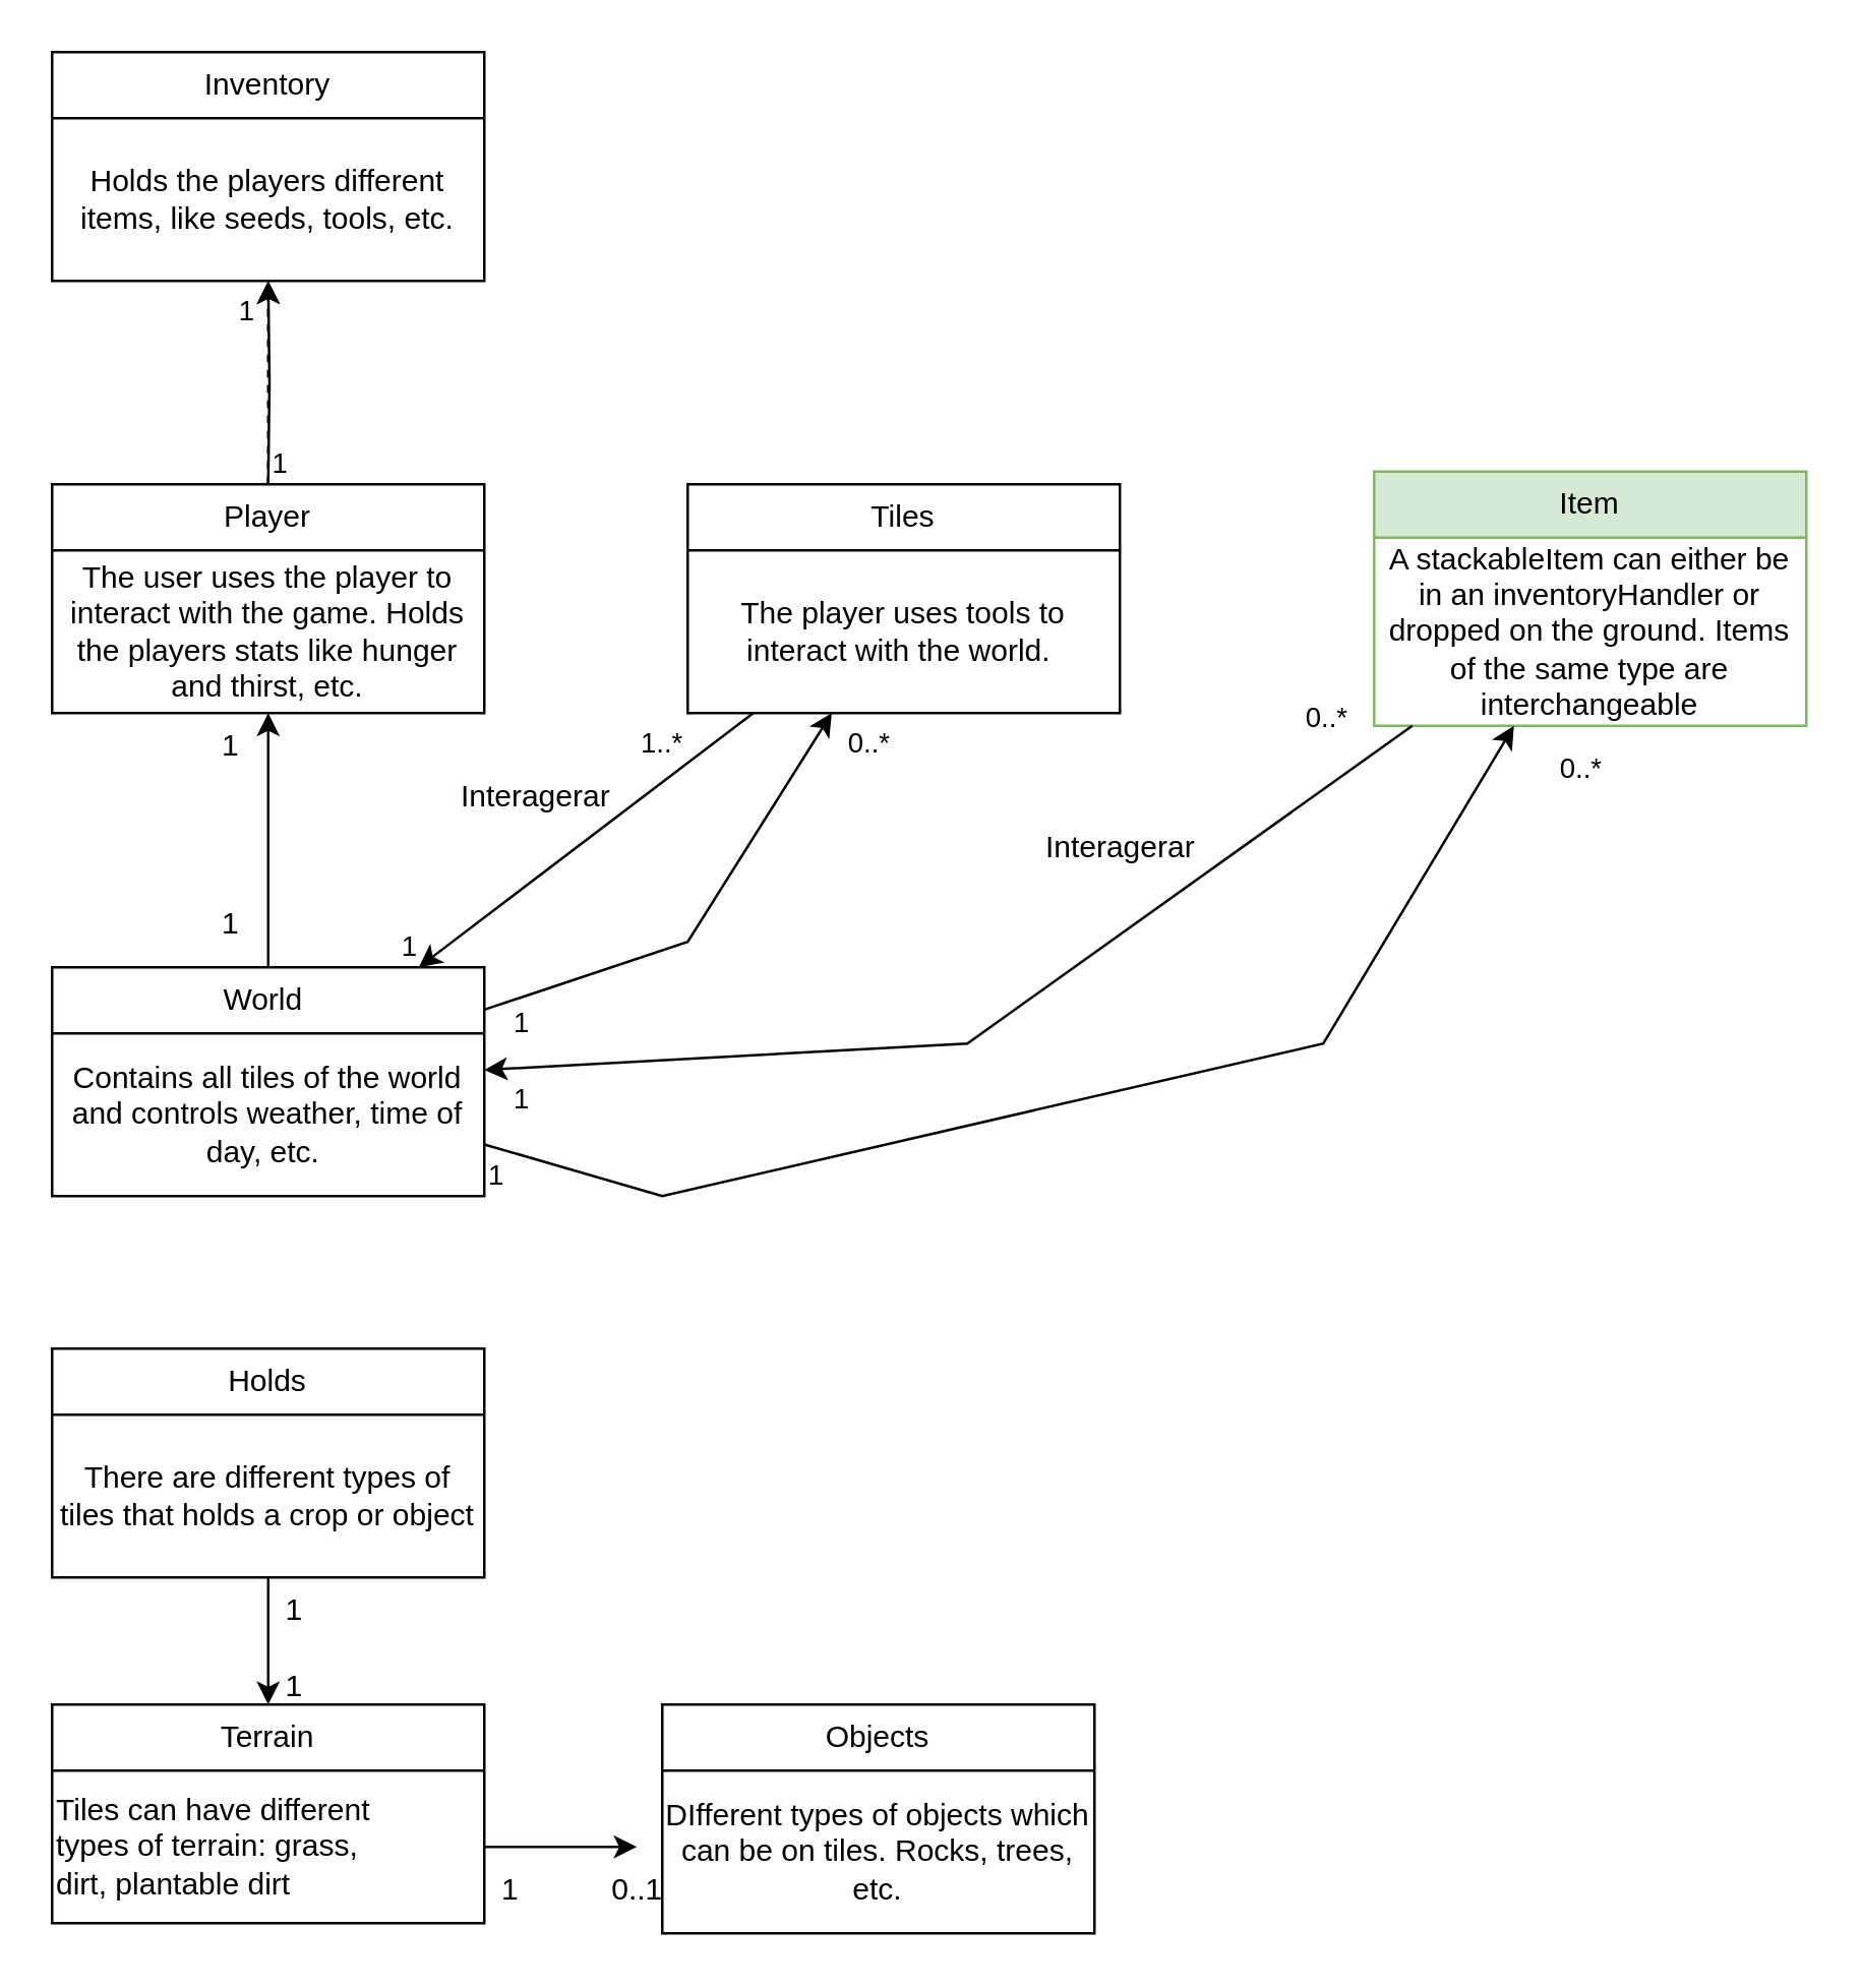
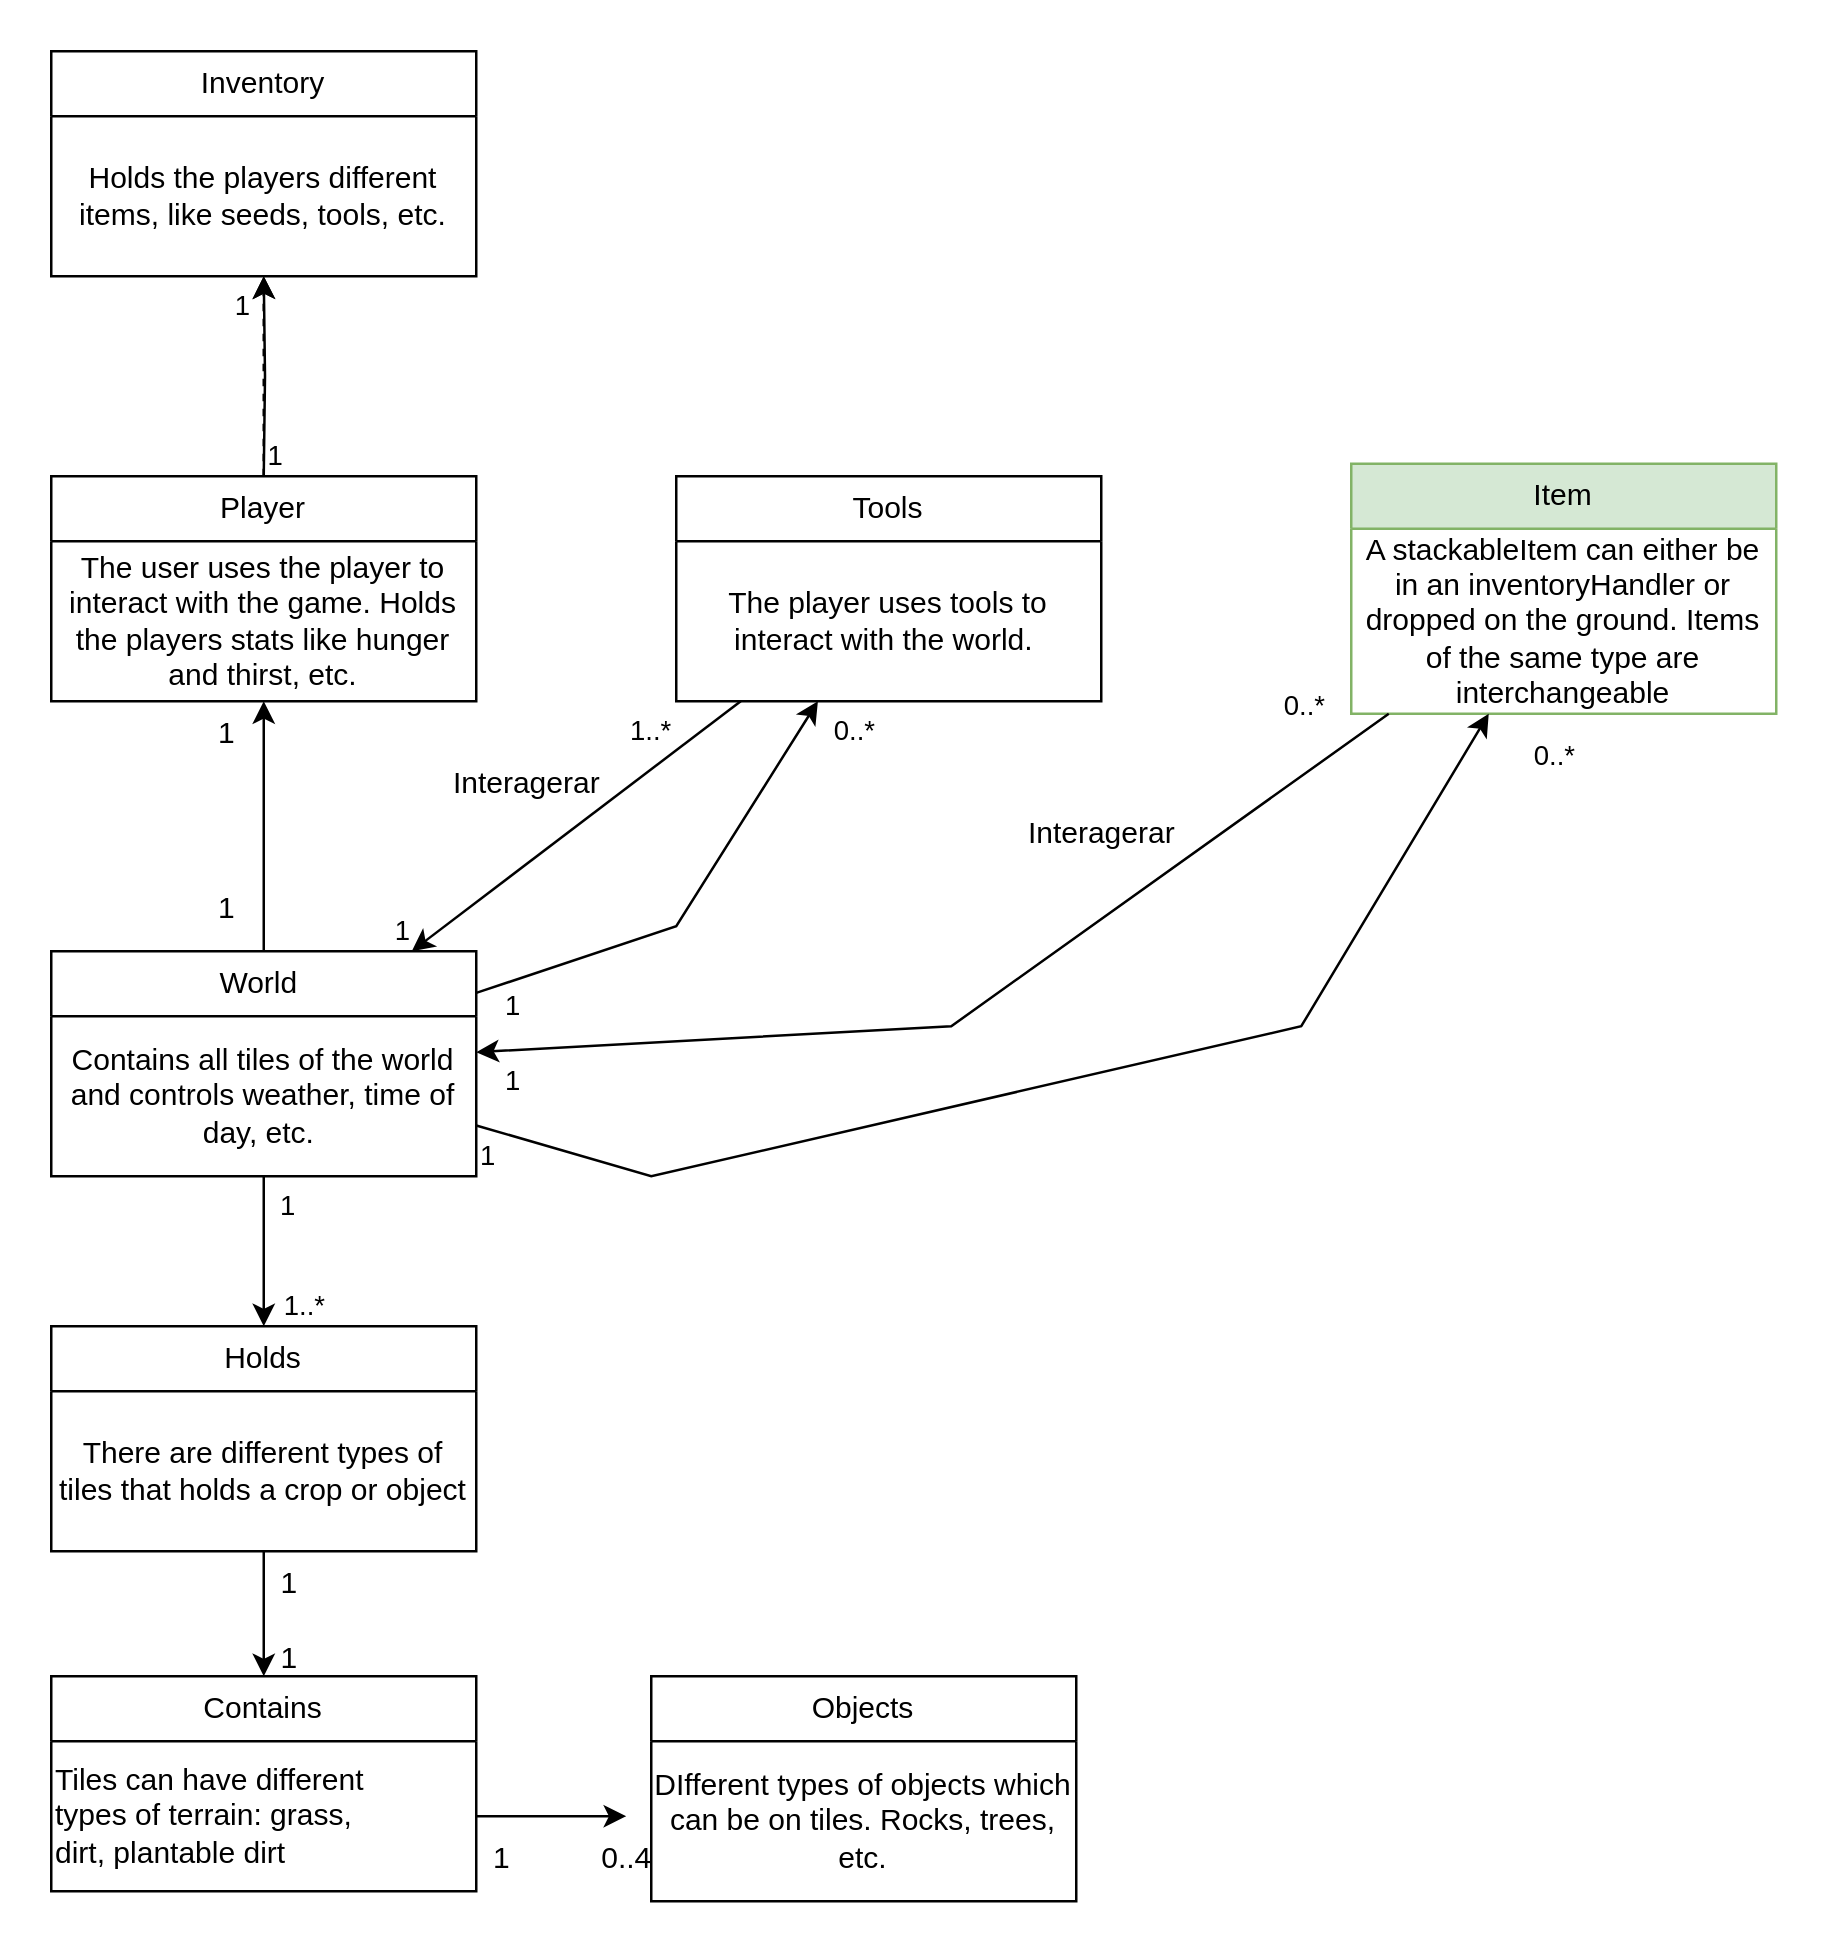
- <mxCell id="11" value="Tiles" style="swimlane;fontStyle=0;childLayout=stackLayout;horizontal=1;startSize=26;fillColor=none;horizontalStack=0;resizeParent=1;resizeParentMax=0;resizeLast=0;collapsible=1;marginBottom=0;whiteSpace=wrap;html=1;" parent="1" vertex="1"><mxGeometry x="270" y="190" width="170" height="90" as="geometry" /></mxCell>
+ <mxCell id="11" value="Tools" style="swimlane;fontStyle=0;childLayout=stackLayout;horizontal=1;startSize=26;fillColor=none;horizontalStack=0;resizeParent=1;resizeParentMax=0;resizeLast=0;collapsible=1;marginBottom=0;whiteSpace=wrap;html=1;" parent="1" vertex="1"><mxGeometry x="270" y="190" width="170" height="90" as="geometry" /></mxCell>
+ <mxCell id="15" value="" style="endArrow=classic;html=1;rounded=0;" parent="1" source="7" target="9" edge="1"><mxGeometry relative="1" as="geometry"><mxPoint x="40" y="500" as="sourcePoint" /><mxPoint x="200" y="500" as="targetPoint" /></mxGeometry></mxCell>
+ <mxCell id="16" value="1" style="edgeLabel;resizable=0;html=1;;align=left;verticalAlign=bottom;" parent="15" connectable="0" vertex="1"><mxGeometry x="-1" relative="1" as="geometry"><mxPoint x="5" y="20" as="offset" /></mxGeometry></mxCell>
+ <mxCell id="17" value="1..*" style="edgeLabel;resizable=0;html=1;;align=right;verticalAlign=bottom;" parent="15" connectable="0" vertex="1"><mxGeometry x="1" relative="1" as="geometry"><mxPoint x="25" as="offset" /></mxGeometry></mxCell>
- <mxCell id="24" value="Terrain" style="swimlane;fontStyle=0;childLayout=stackLayout;horizontal=1;startSize=26;fillColor=none;horizontalStack=0;resizeParent=1;resizeParentMax=0;resizeLast=0;collapsible=1;marginBottom=0;whiteSpace=wrap;html=1;" vertex="1" parent="1"><mxGeometry x="20" y="670" width="170" height="86" as="geometry" /></mxCell>
+ <mxCell id="24" value="Contains" style="swimlane;fontStyle=0;childLayout=stackLayout;horizontal=1;startSize=26;fillColor=none;horizontalStack=0;resizeParent=1;resizeParentMax=0;resizeLast=0;collapsible=1;marginBottom=0;whiteSpace=wrap;html=1;" vertex="1" parent="1"><mxGeometry x="20" y="670" width="170" height="86" as="geometry" /></mxCell>
- <mxCell id="32" value="0..1" style="text;html=1;align=center;verticalAlign=middle;resizable=0;points=[];autosize=1;strokeColor=none;fillColor=none;" vertex="1" parent="1"><mxGeometry x="230" y="728" width="40" height="30" as="geometry" /></mxCell>
+ <mxCell id="32" value="0..4" style="text;html=1;align=center;verticalAlign=middle;resizable=0;points=[];autosize=1;strokeColor=none;fillColor=none;" vertex="1" parent="1"><mxGeometry x="230" y="728" width="40" height="30" as="geometry" /></mxCell>
